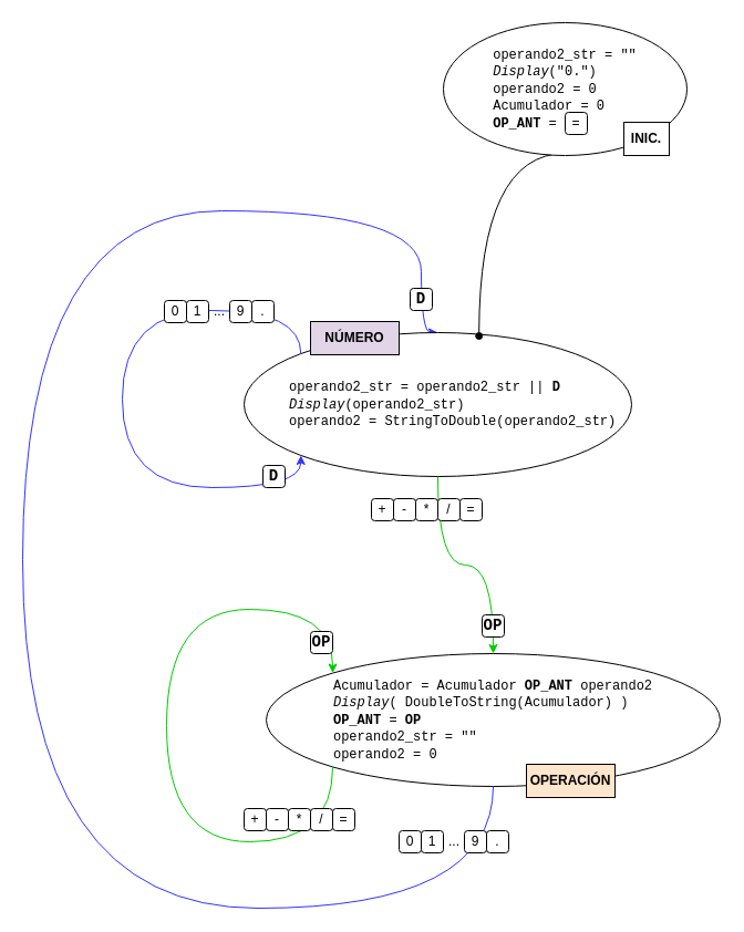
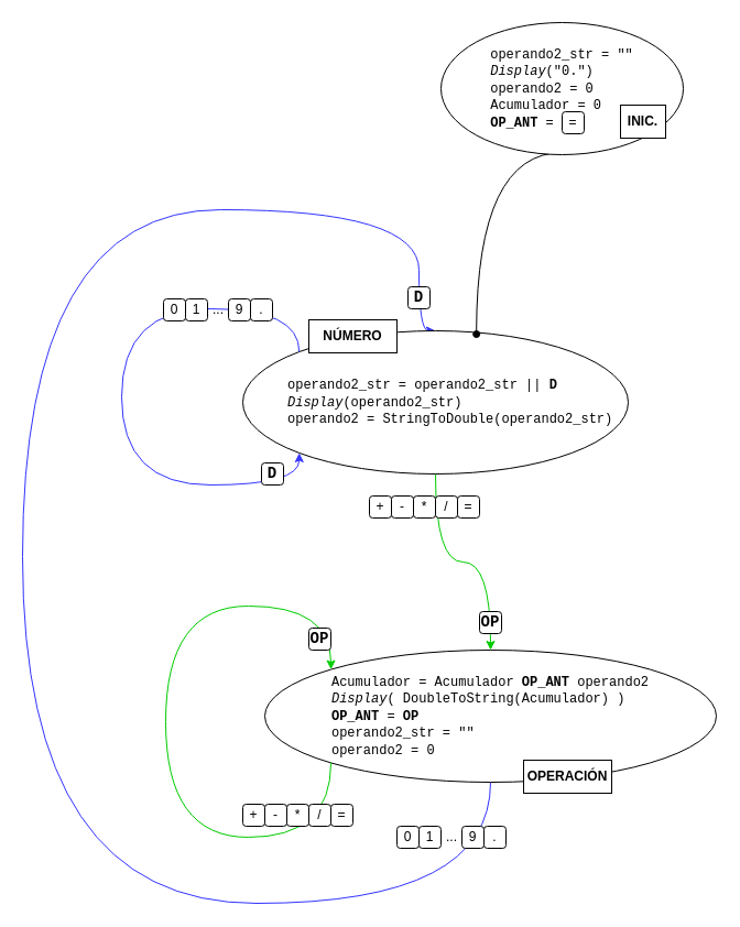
- <mxCell id="36" value="&lt;b&gt;INIC.&lt;/b&gt;" style="rounded=0;whiteSpace=wrap;html=1;" parent="1" vertex="1"><mxGeometry x="563" y="110" width="41" height="30" as="geometry" /></mxCell>
+ <mxCell id="36" value="&lt;b&gt;INIC.&lt;/b&gt;" style="rounded=0;whiteSpace=wrap;html=1;" parent="1" vertex="1"><mxGeometry x="563" y="95" width="41" height="30" as="geometry" /></mxCell>
- <mxCell id="13" value="&lt;b&gt;NÚMERO&lt;/b&gt;" style="rounded=0;whiteSpace=wrap;html=1;fillColor=#e1d5e7;" parent="1" vertex="1"><mxGeometry x="280" y="290" width="80" height="30" as="geometry" /></mxCell>
+ <mxCell id="13" value="&lt;b&gt;NÚMERO&lt;/b&gt;" style="rounded=0;whiteSpace=wrap;html=1;" parent="1" vertex="1"><mxGeometry x="280" y="290" width="80" height="30" as="geometry" /></mxCell>
- <mxCell id="14" value="&lt;b&gt;OPERACIÓN&lt;/b&gt;" style="rounded=0;whiteSpace=wrap;html=1;fillColor=#ffe6cc;" parent="1" vertex="1"><mxGeometry x="475" y="690" width="80" height="30" as="geometry" /></mxCell>
+ <mxCell id="14" value="&lt;b&gt;OPERACIÓN&lt;/b&gt;" style="rounded=0;whiteSpace=wrap;html=1;" parent="1" vertex="1"><mxGeometry x="475" y="690" width="80" height="30" as="geometry" /></mxCell>
